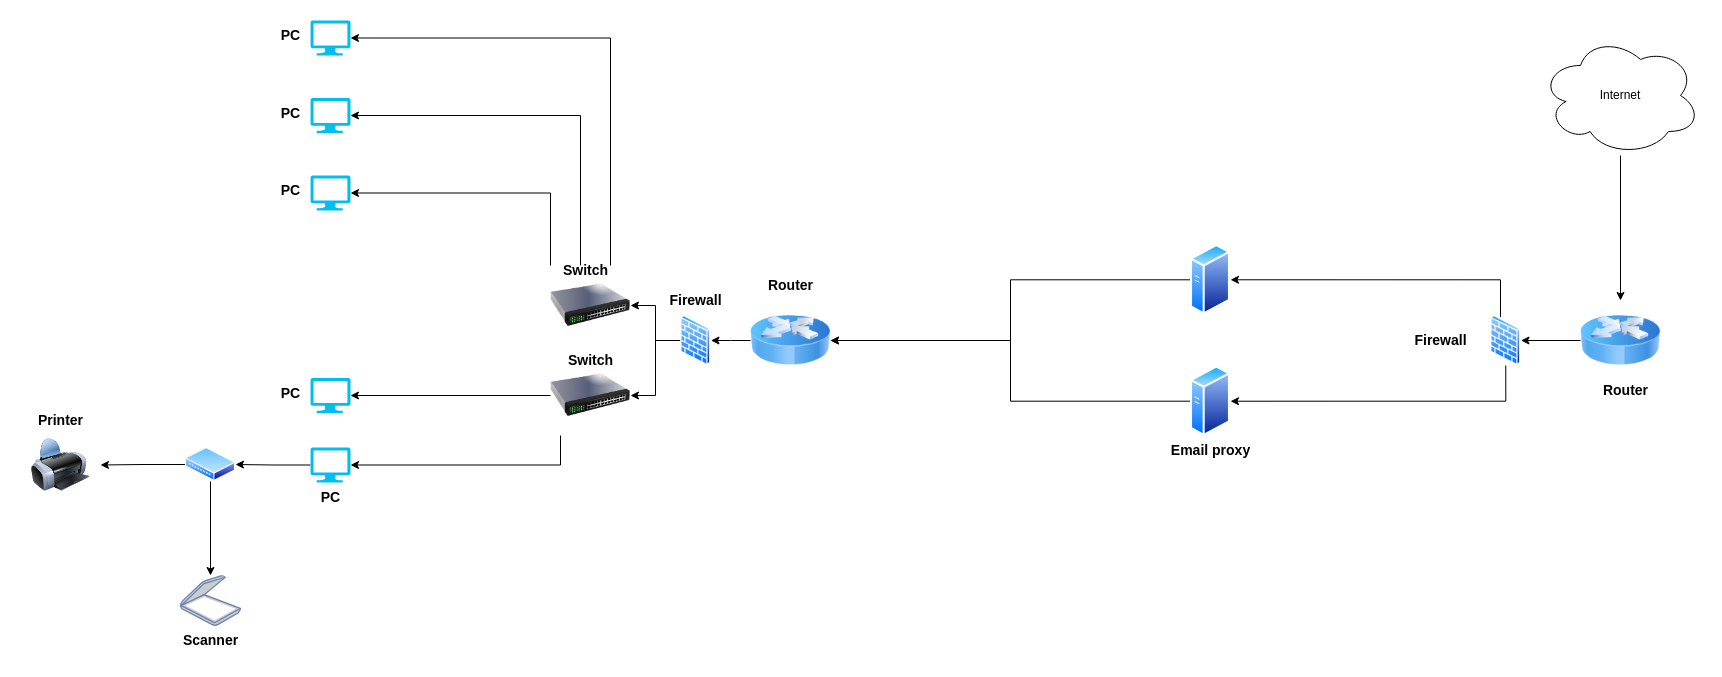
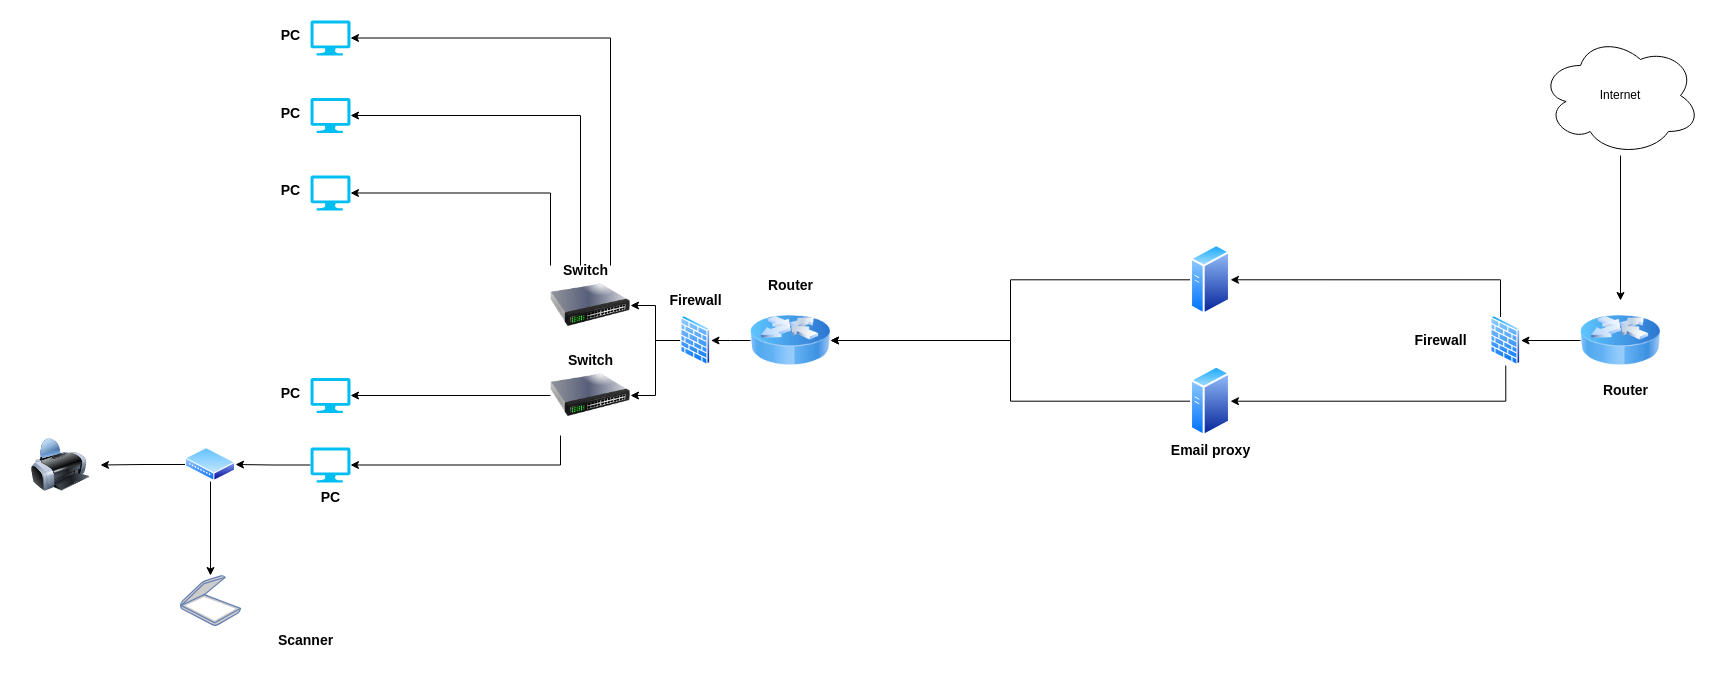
- <mxCell id="48" value="&lt;b&gt;Printer&lt;/b&gt;" style="text;html=1;align=center;verticalAlign=middle;resizable=0;points=[];autosize=1;strokeColor=none;fillColor=none;fontSize=14;" vertex="1" parent="1"><mxGeometry x="25" y="405" width="70" height="30" as="geometry" /></mxCell>
- <mxCell id="49" value="&lt;b&gt;Scanner&lt;/b&gt;" style="text;html=1;align=center;verticalAlign=middle;resizable=0;points=[];autosize=1;strokeColor=none;fillColor=none;fontSize=14;" vertex="1" parent="1"><mxGeometry x="170" y="625" width="80" height="30" as="geometry" /></mxCell>
+ <mxCell id="49" value="&lt;b&gt;Scanner&lt;/b&gt;" style="text;html=1;align=center;verticalAlign=middle;resizable=0;points=[];autosize=1;strokeColor=none;fillColor=none;fontSize=14;" vertex="1" parent="1"><mxGeometry x="265" y="625" width="80" height="30" as="geometry" /></mxCell>
